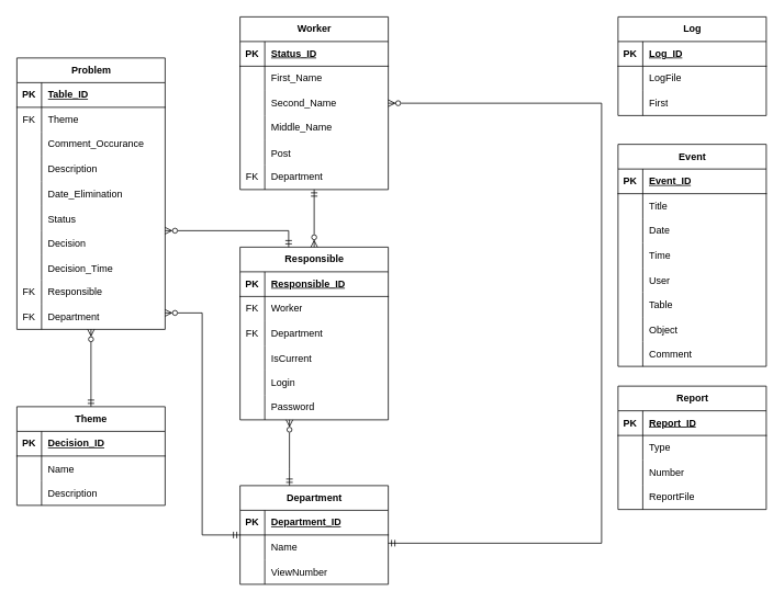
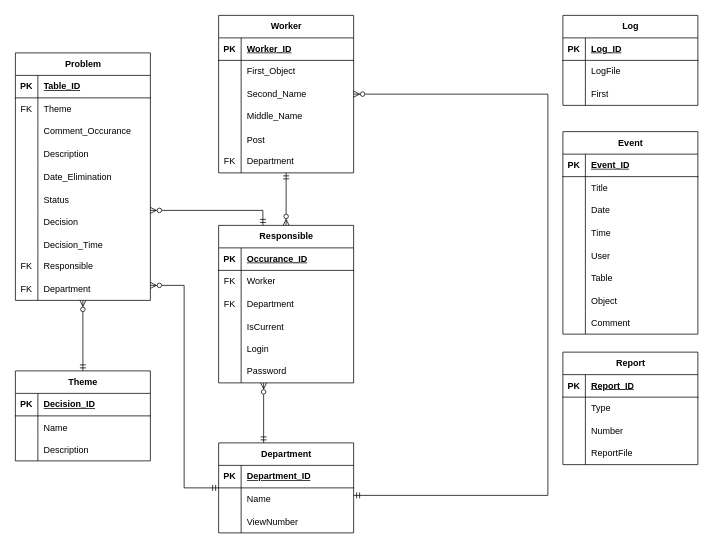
- <mxCell id="58" value="Status_ID" style="shape=partialRectangle;connectable=0;fillColor=none;top=0;left=0;bottom=0;right=0;align=left;spacingLeft=6;fontStyle=5;overflow=hidden;whiteSpace=wrap;html=1;" parent="56" vertex="1"><mxGeometry x="30" width="150" height="30" as="geometry"><mxRectangle width="150" height="30" as="alternateBounds" /></mxGeometry></mxCell>
+ <mxCell id="58" value="Worker_ID" style="shape=partialRectangle;connectable=0;fillColor=none;top=0;left=0;bottom=0;right=0;align=left;spacingLeft=6;fontStyle=5;overflow=hidden;whiteSpace=wrap;html=1;" parent="56" vertex="1"><mxGeometry x="30" width="150" height="30" as="geometry"><mxRectangle width="150" height="30" as="alternateBounds" /></mxGeometry></mxCell>
- <mxCell id="61" value="First_Name" style="shape=partialRectangle;connectable=0;fillColor=none;top=0;left=0;bottom=0;right=0;align=left;spacingLeft=6;overflow=hidden;whiteSpace=wrap;html=1;" parent="59" vertex="1"><mxGeometry x="30" width="150" height="30" as="geometry"><mxRectangle width="150" height="30" as="alternateBounds" /></mxGeometry></mxCell>
+ <mxCell id="61" value="First_Object" style="shape=partialRectangle;connectable=0;fillColor=none;top=0;left=0;bottom=0;right=0;align=left;spacingLeft=6;overflow=hidden;whiteSpace=wrap;html=1;" parent="59" vertex="1"><mxGeometry x="30" width="150" height="30" as="geometry"><mxRectangle width="150" height="30" as="alternateBounds" /></mxGeometry></mxCell>
- <mxCell id="77" value="Responsible_ID" style="shape=partialRectangle;connectable=0;fillColor=none;top=0;left=0;bottom=0;right=0;align=left;spacingLeft=6;fontStyle=5;overflow=hidden;whiteSpace=wrap;html=1;" parent="75" vertex="1"><mxGeometry x="30" width="150" height="30" as="geometry"><mxRectangle width="150" height="30" as="alternateBounds" /></mxGeometry></mxCell>
+ <mxCell id="77" value="Occurance_ID" style="shape=partialRectangle;connectable=0;fillColor=none;top=0;left=0;bottom=0;right=0;align=left;spacingLeft=6;fontStyle=5;overflow=hidden;whiteSpace=wrap;html=1;" parent="75" vertex="1"><mxGeometry x="30" width="150" height="30" as="geometry"><mxRectangle width="150" height="30" as="alternateBounds" /></mxGeometry></mxCell>
